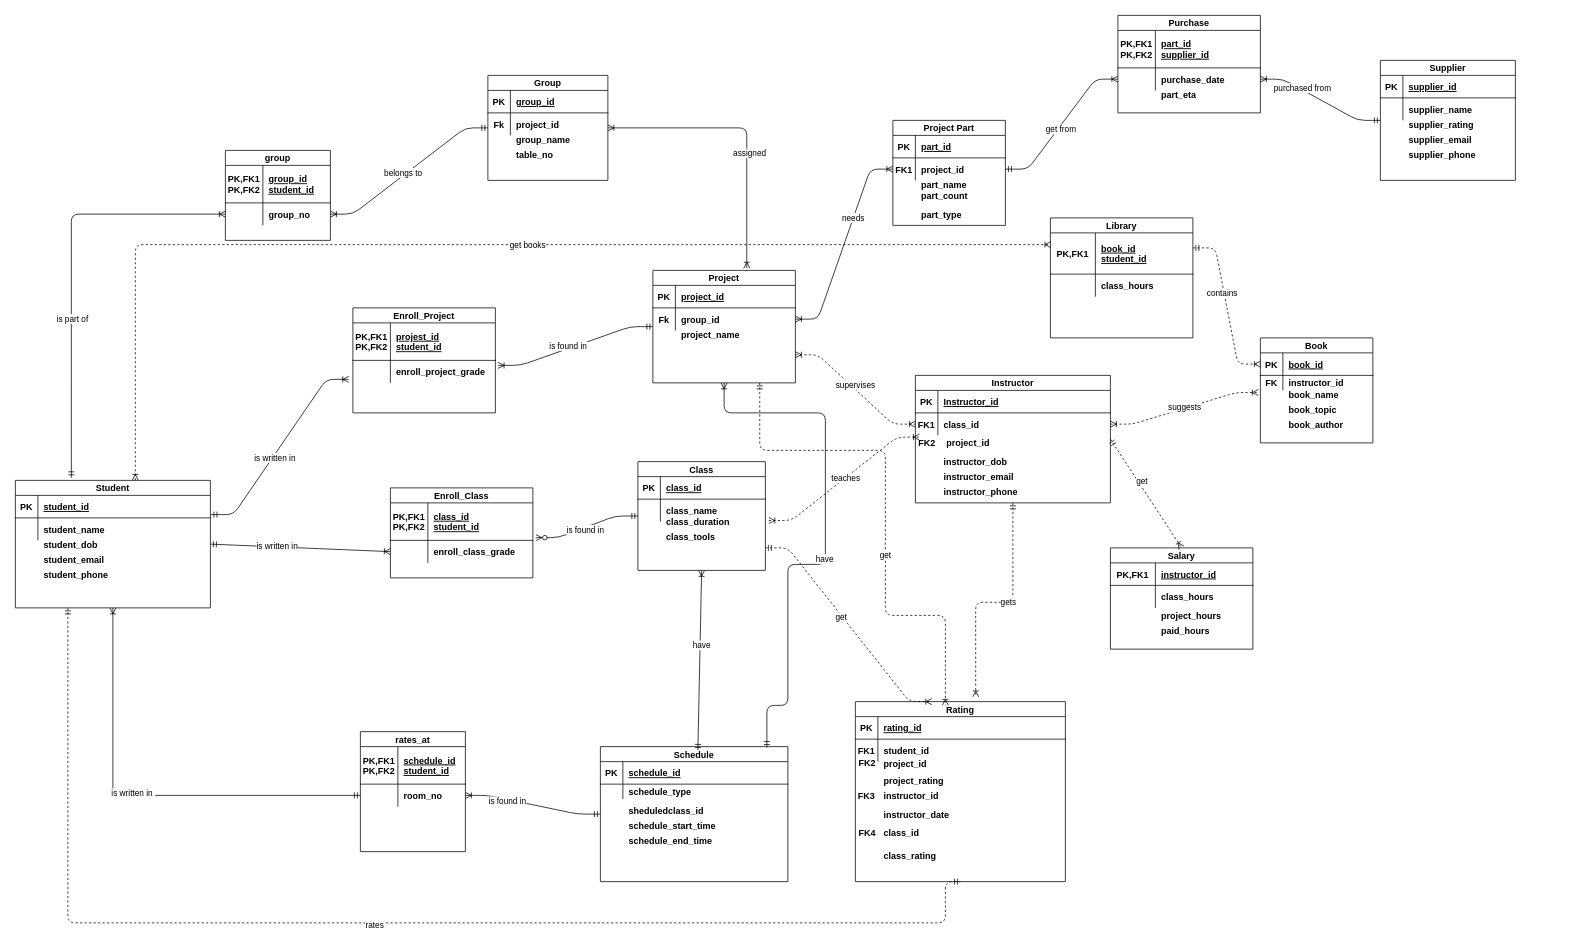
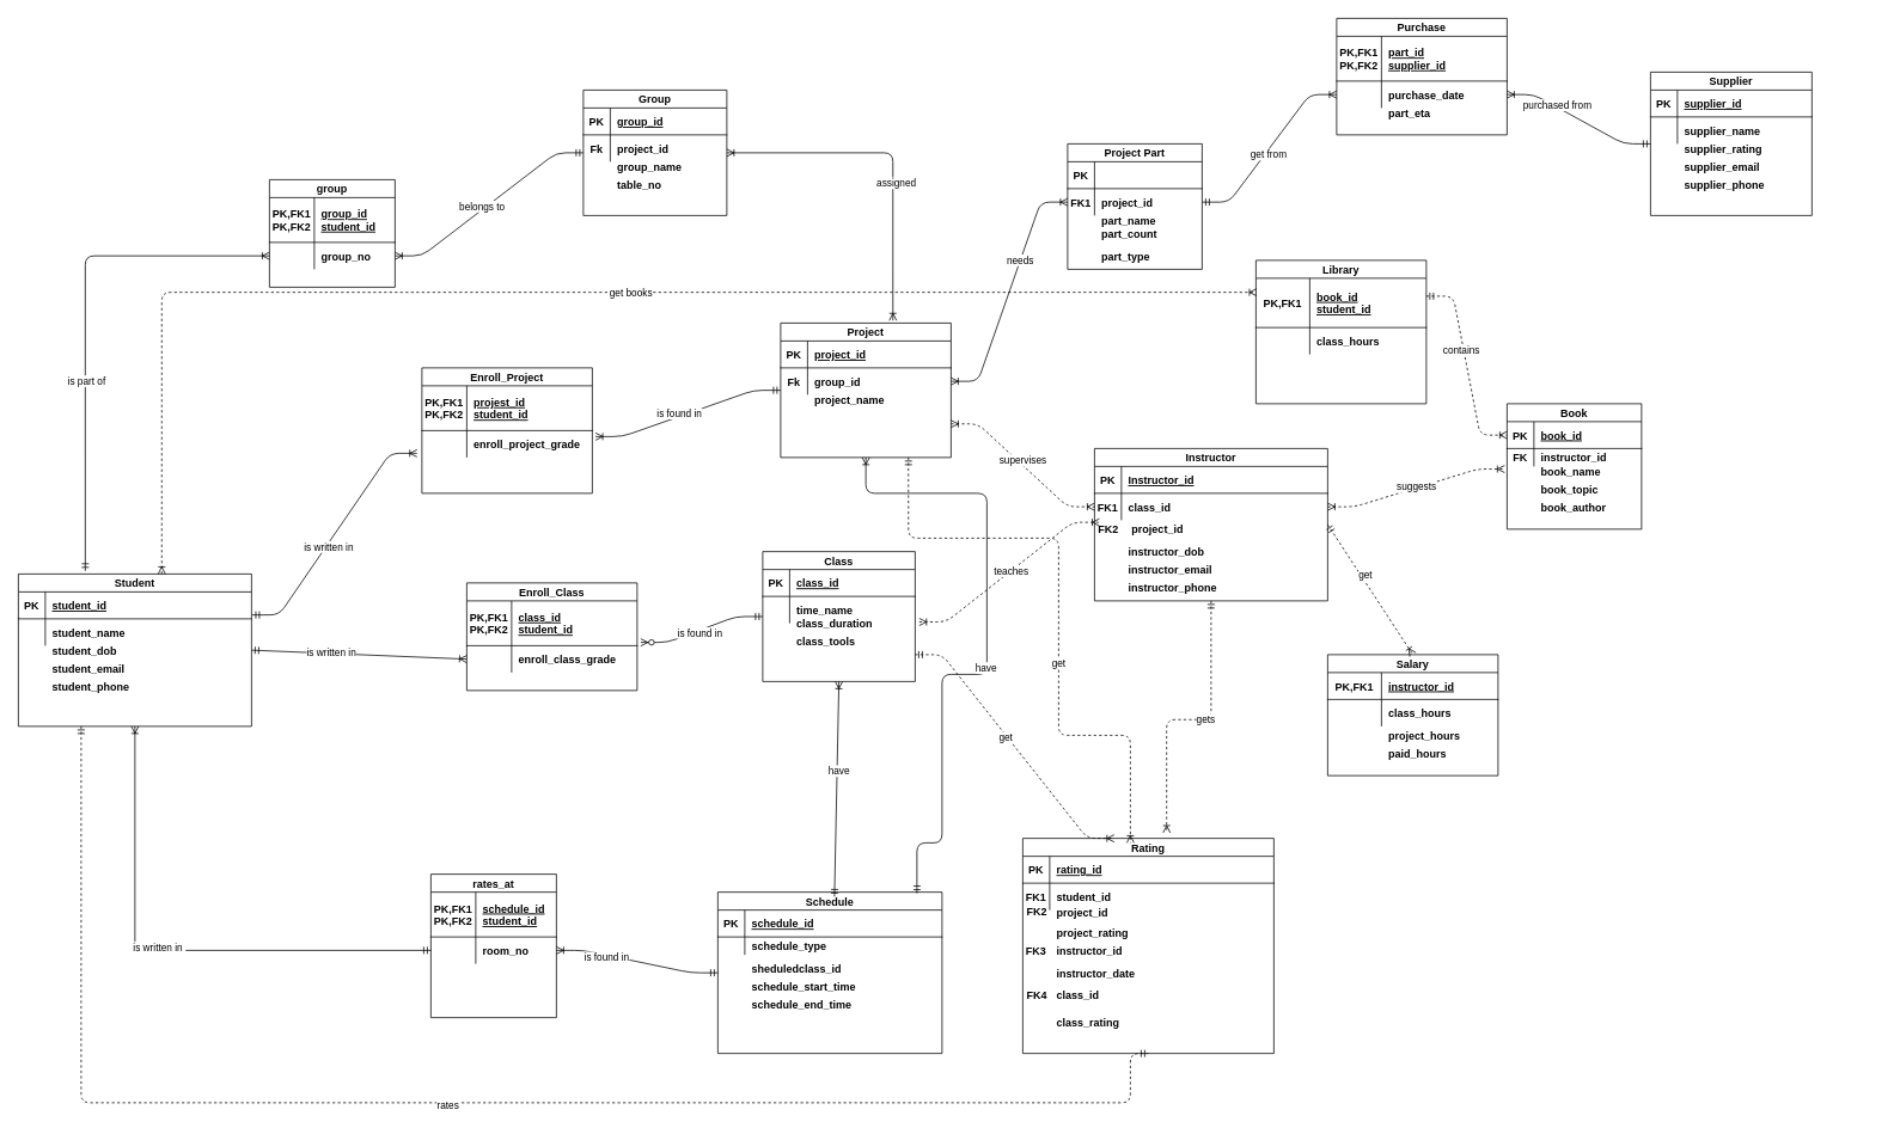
- <mxCell id="93" value="part_id" style="shape=partialRectangle;overflow=hidden;connectable=0;fillColor=none;top=0;left=0;bottom=0;right=0;align=left;spacingLeft=6;fontStyle=5;" vertex="1" parent="91"><mxGeometry x="30" width="120" height="30" as="geometry" /></mxCell>
- <mxCell id="18" value="class_name" style="shape=partialRectangle;overflow=hidden;connectable=0;fillColor=none;top=0;left=0;bottom=0;right=0;align=left;spacingLeft=6;fontStyle=1" vertex="1" parent="16"><mxGeometry x="30" width="140" height="30" as="geometry" /></mxCell>
+ <mxCell id="18" value="time_name" style="shape=partialRectangle;overflow=hidden;connectable=0;fillColor=none;top=0;left=0;bottom=0;right=0;align=left;spacingLeft=6;fontStyle=1" vertex="1" parent="16"><mxGeometry x="30" width="140" height="30" as="geometry" /></mxCell>
